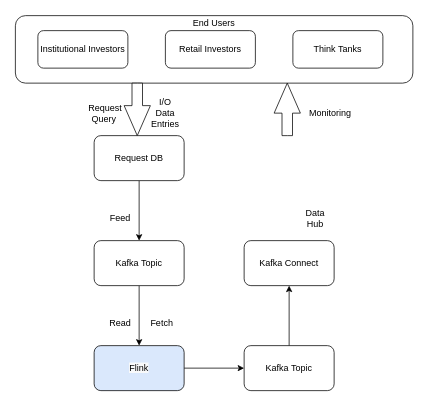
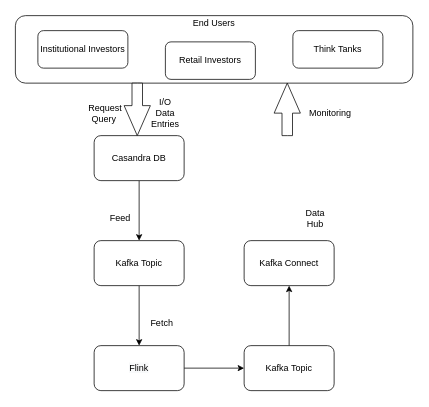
- <mxCell id="4" value="Retail Investors" style="whiteSpace=wrap;html=1;rounded=1;" vertex="1" parent="1"><mxGeometry x="220" y="40" width="120" height="50" as="geometry" /></mxCell>
+ <mxCell id="4" value="Retail Investors" style="whiteSpace=wrap;html=1;rounded=1;" vertex="1" parent="1"><mxGeometry x="220" y="55" width="120" height="50" as="geometry" /></mxCell>
- <mxCell id="8" value="Request DB" style="whiteSpace=wrap;html=1;rounded=1;" vertex="1" parent="1"><mxGeometry x="125" y="180" width="120" height="60" as="geometry" /></mxCell>
+ <mxCell id="8" value="Casandra DB" style="whiteSpace=wrap;html=1;rounded=1;" vertex="1" parent="1"><mxGeometry x="125" y="180" width="120" height="60" as="geometry" /></mxCell>
- <mxCell id="21" value="Read" style="text;html=1;strokeColor=none;fillColor=none;align=center;verticalAlign=middle;whiteSpace=wrap;rounded=1;" vertex="1" parent="1"><mxGeometry x="140" y="420" width="40" height="20" as="geometry" /></mxCell>
- <mxCell id="12" value="&#10;&#10;&lt;span style=&quot;color: rgb(0, 0, 0); font-family: helvetica; font-size: 12px; font-style: normal; font-weight: 400; letter-spacing: normal; text-align: center; text-indent: 0px; text-transform: none; word-spacing: 0px; background-color: rgb(248, 249, 250); display: inline; float: none;&quot;&gt;Flink&lt;/span&gt;&#10;&#10;" style="whiteSpace=wrap;html=1;rounded=1;fillColor=#dae8fc;" vertex="1" parent="1"><mxGeometry x="125" y="460" width="120" height="60" as="geometry" /></mxCell>
+ <mxCell id="12" value="&#10;&#10;&lt;span style=&quot;color: rgb(0, 0, 0); font-family: helvetica; font-size: 12px; font-style: normal; font-weight: 400; letter-spacing: normal; text-align: center; text-indent: 0px; text-transform: none; word-spacing: 0px; background-color: rgb(248, 249, 250); display: inline; float: none;&quot;&gt;Flink&lt;/span&gt;&#10;&#10;" style="whiteSpace=wrap;html=1;rounded=1;" vertex="1" parent="1"><mxGeometry x="125" y="460" width="120" height="60" as="geometry" /></mxCell>
